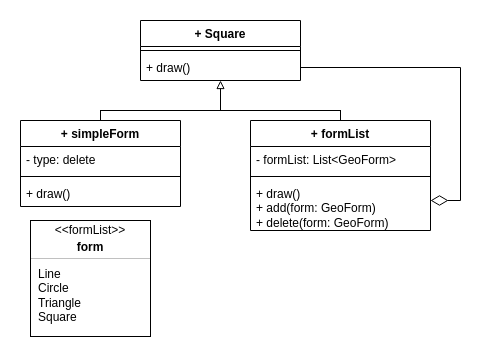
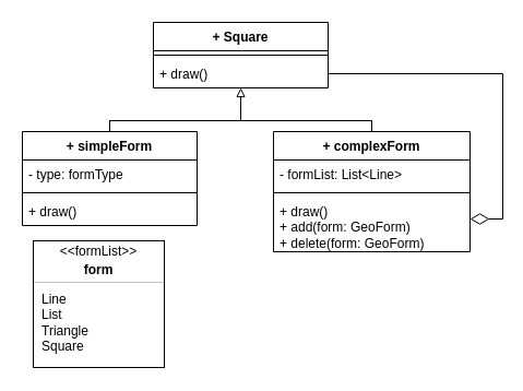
- <mxCell id="5" value="+ formList" style="swimlane;fontStyle=1;align=center;verticalAlign=top;childLayout=stackLayout;horizontal=1;startSize=26;horizontalStack=0;resizeParent=1;resizeParentMax=0;resizeLast=0;collapsible=1;marginBottom=0;whiteSpace=wrap;html=1;" vertex="1" parent="1"><mxGeometry x="250" y="120" width="180" height="110" as="geometry" /></mxCell>
+ <mxCell id="5" value="+ complexForm" style="swimlane;fontStyle=1;align=center;verticalAlign=top;childLayout=stackLayout;horizontal=1;startSize=26;horizontalStack=0;resizeParent=1;resizeParentMax=0;resizeLast=0;collapsible=1;marginBottom=0;whiteSpace=wrap;html=1;" vertex="1" parent="1"><mxGeometry x="250" y="120" width="180" height="110" as="geometry" /></mxCell>
- <mxCell id="16" value="-&lt;span style=&quot;background-color: initial;&quot;&gt;&amp;nbsp;type: delete&lt;/span&gt;" style="text;strokeColor=none;fillColor=none;align=left;verticalAlign=top;spacingLeft=4;spacingRight=4;overflow=hidden;rotatable=0;points=[[0,0.5],[1,0.5]];portConstraint=eastwest;whiteSpace=wrap;html=1;" vertex="1" parent="15"><mxGeometry y="26" width="160" height="26" as="geometry" /></mxCell>
+ <mxCell id="16" value="-&lt;span style=&quot;background-color: initial;&quot;&gt;&amp;nbsp;type: formType&lt;/span&gt;" style="text;strokeColor=none;fillColor=none;align=left;verticalAlign=top;spacingLeft=4;spacingRight=4;overflow=hidden;rotatable=0;points=[[0,0.5],[1,0.5]];portConstraint=eastwest;whiteSpace=wrap;html=1;" vertex="1" parent="15"><mxGeometry y="26" width="160" height="26" as="geometry" /></mxCell>
- <mxCell id="6" value="- formList: List&amp;lt;GeoForm&amp;gt;" style="text;strokeColor=none;fillColor=none;align=left;verticalAlign=top;spacingLeft=4;spacingRight=4;overflow=hidden;rotatable=0;points=[[0,0.5],[1,0.5]];portConstraint=eastwest;whiteSpace=wrap;html=1;" vertex="1" parent="5"><mxGeometry y="26" width="180" height="26" as="geometry" /></mxCell>
+ <mxCell id="6" value="- formList: List&amp;lt;Line&amp;gt;" style="text;strokeColor=none;fillColor=none;align=left;verticalAlign=top;spacingLeft=4;spacingRight=4;overflow=hidden;rotatable=0;points=[[0,0.5],[1,0.5]];portConstraint=eastwest;whiteSpace=wrap;html=1;" vertex="1" parent="5"><mxGeometry y="26" width="180" height="26" as="geometry" /></mxCell>
- <mxCell id="23" value="&lt;div&gt;Line&lt;/div&gt;Circle&lt;div&gt;Triangle&lt;/div&gt;&lt;div&gt;Square&lt;/div&gt;" style="html=1;align=left;spacing=0;spacingLeft=8;verticalAlign=top;strokeColor=none;fillColor=none;whiteSpace=wrap;" vertex="1" parent="19"><mxGeometry y="42" width="120" height="68" as="geometry" /></mxCell>
+ <mxCell id="23" value="&lt;div&gt;Line&lt;/div&gt;List&lt;div&gt;Triangle&lt;/div&gt;&lt;div&gt;Square&lt;/div&gt;" style="html=1;align=left;spacing=0;spacingLeft=8;verticalAlign=top;strokeColor=none;fillColor=none;whiteSpace=wrap;" vertex="1" parent="19"><mxGeometry y="42" width="120" height="68" as="geometry" /></mxCell>
